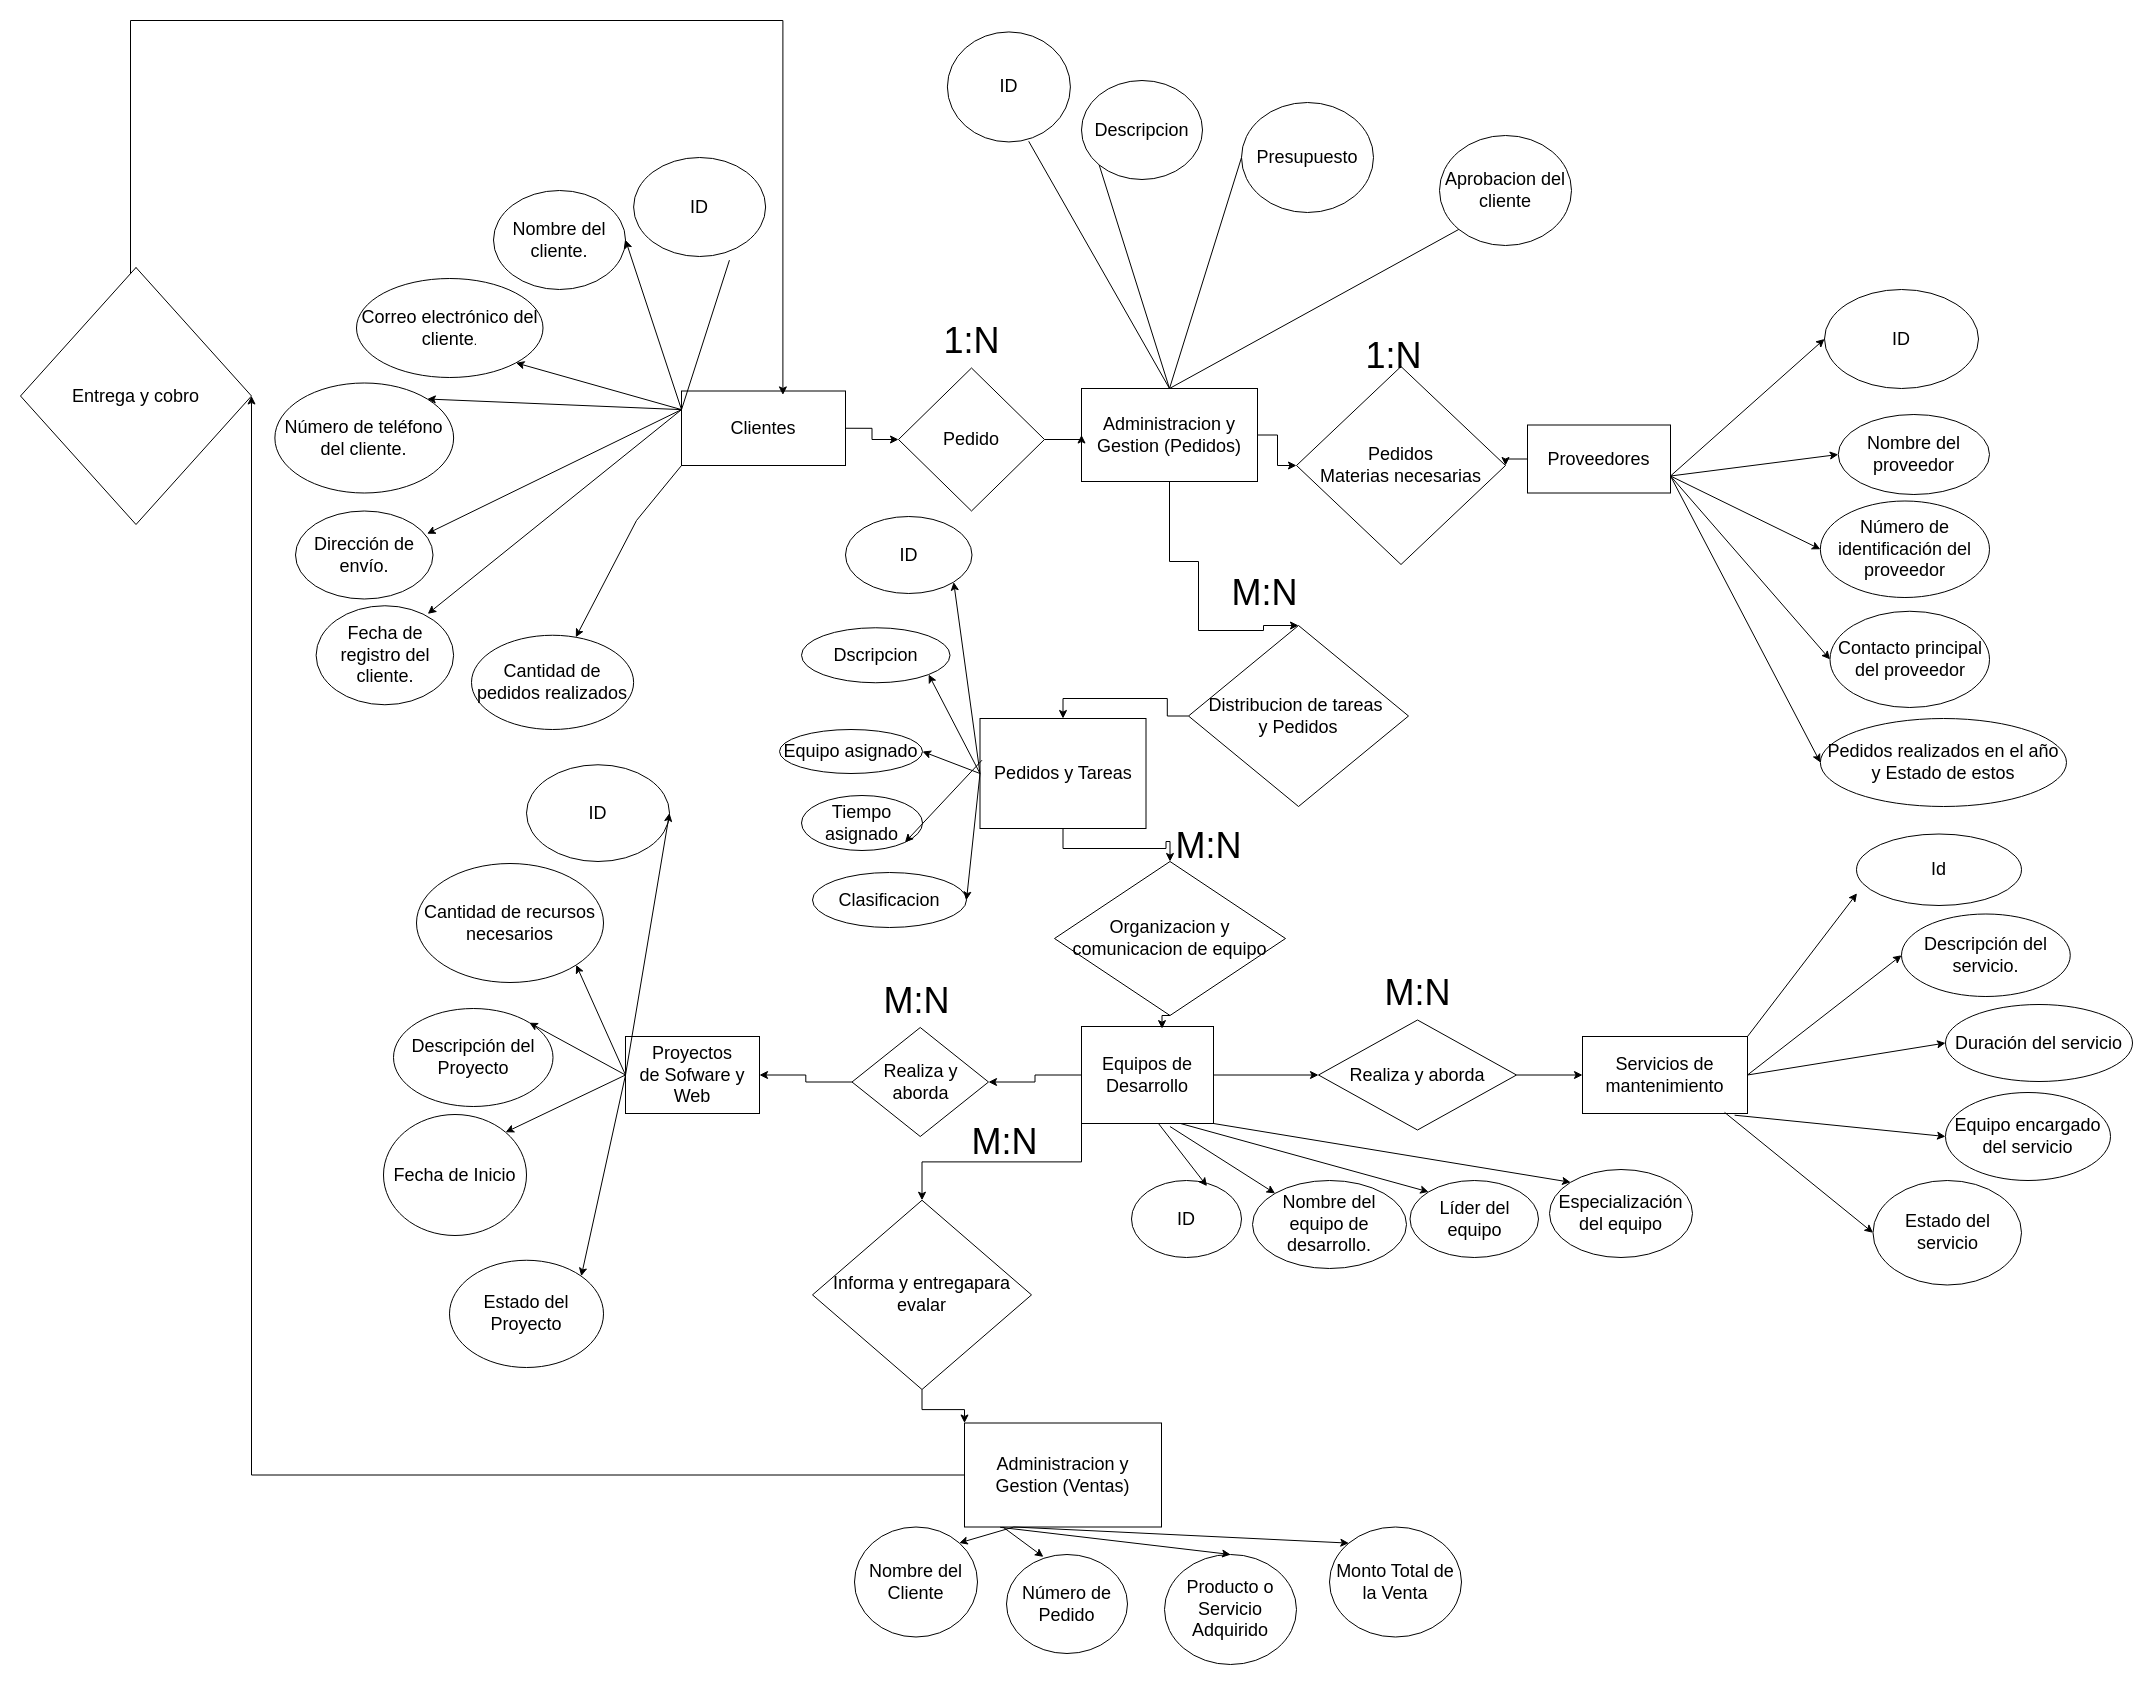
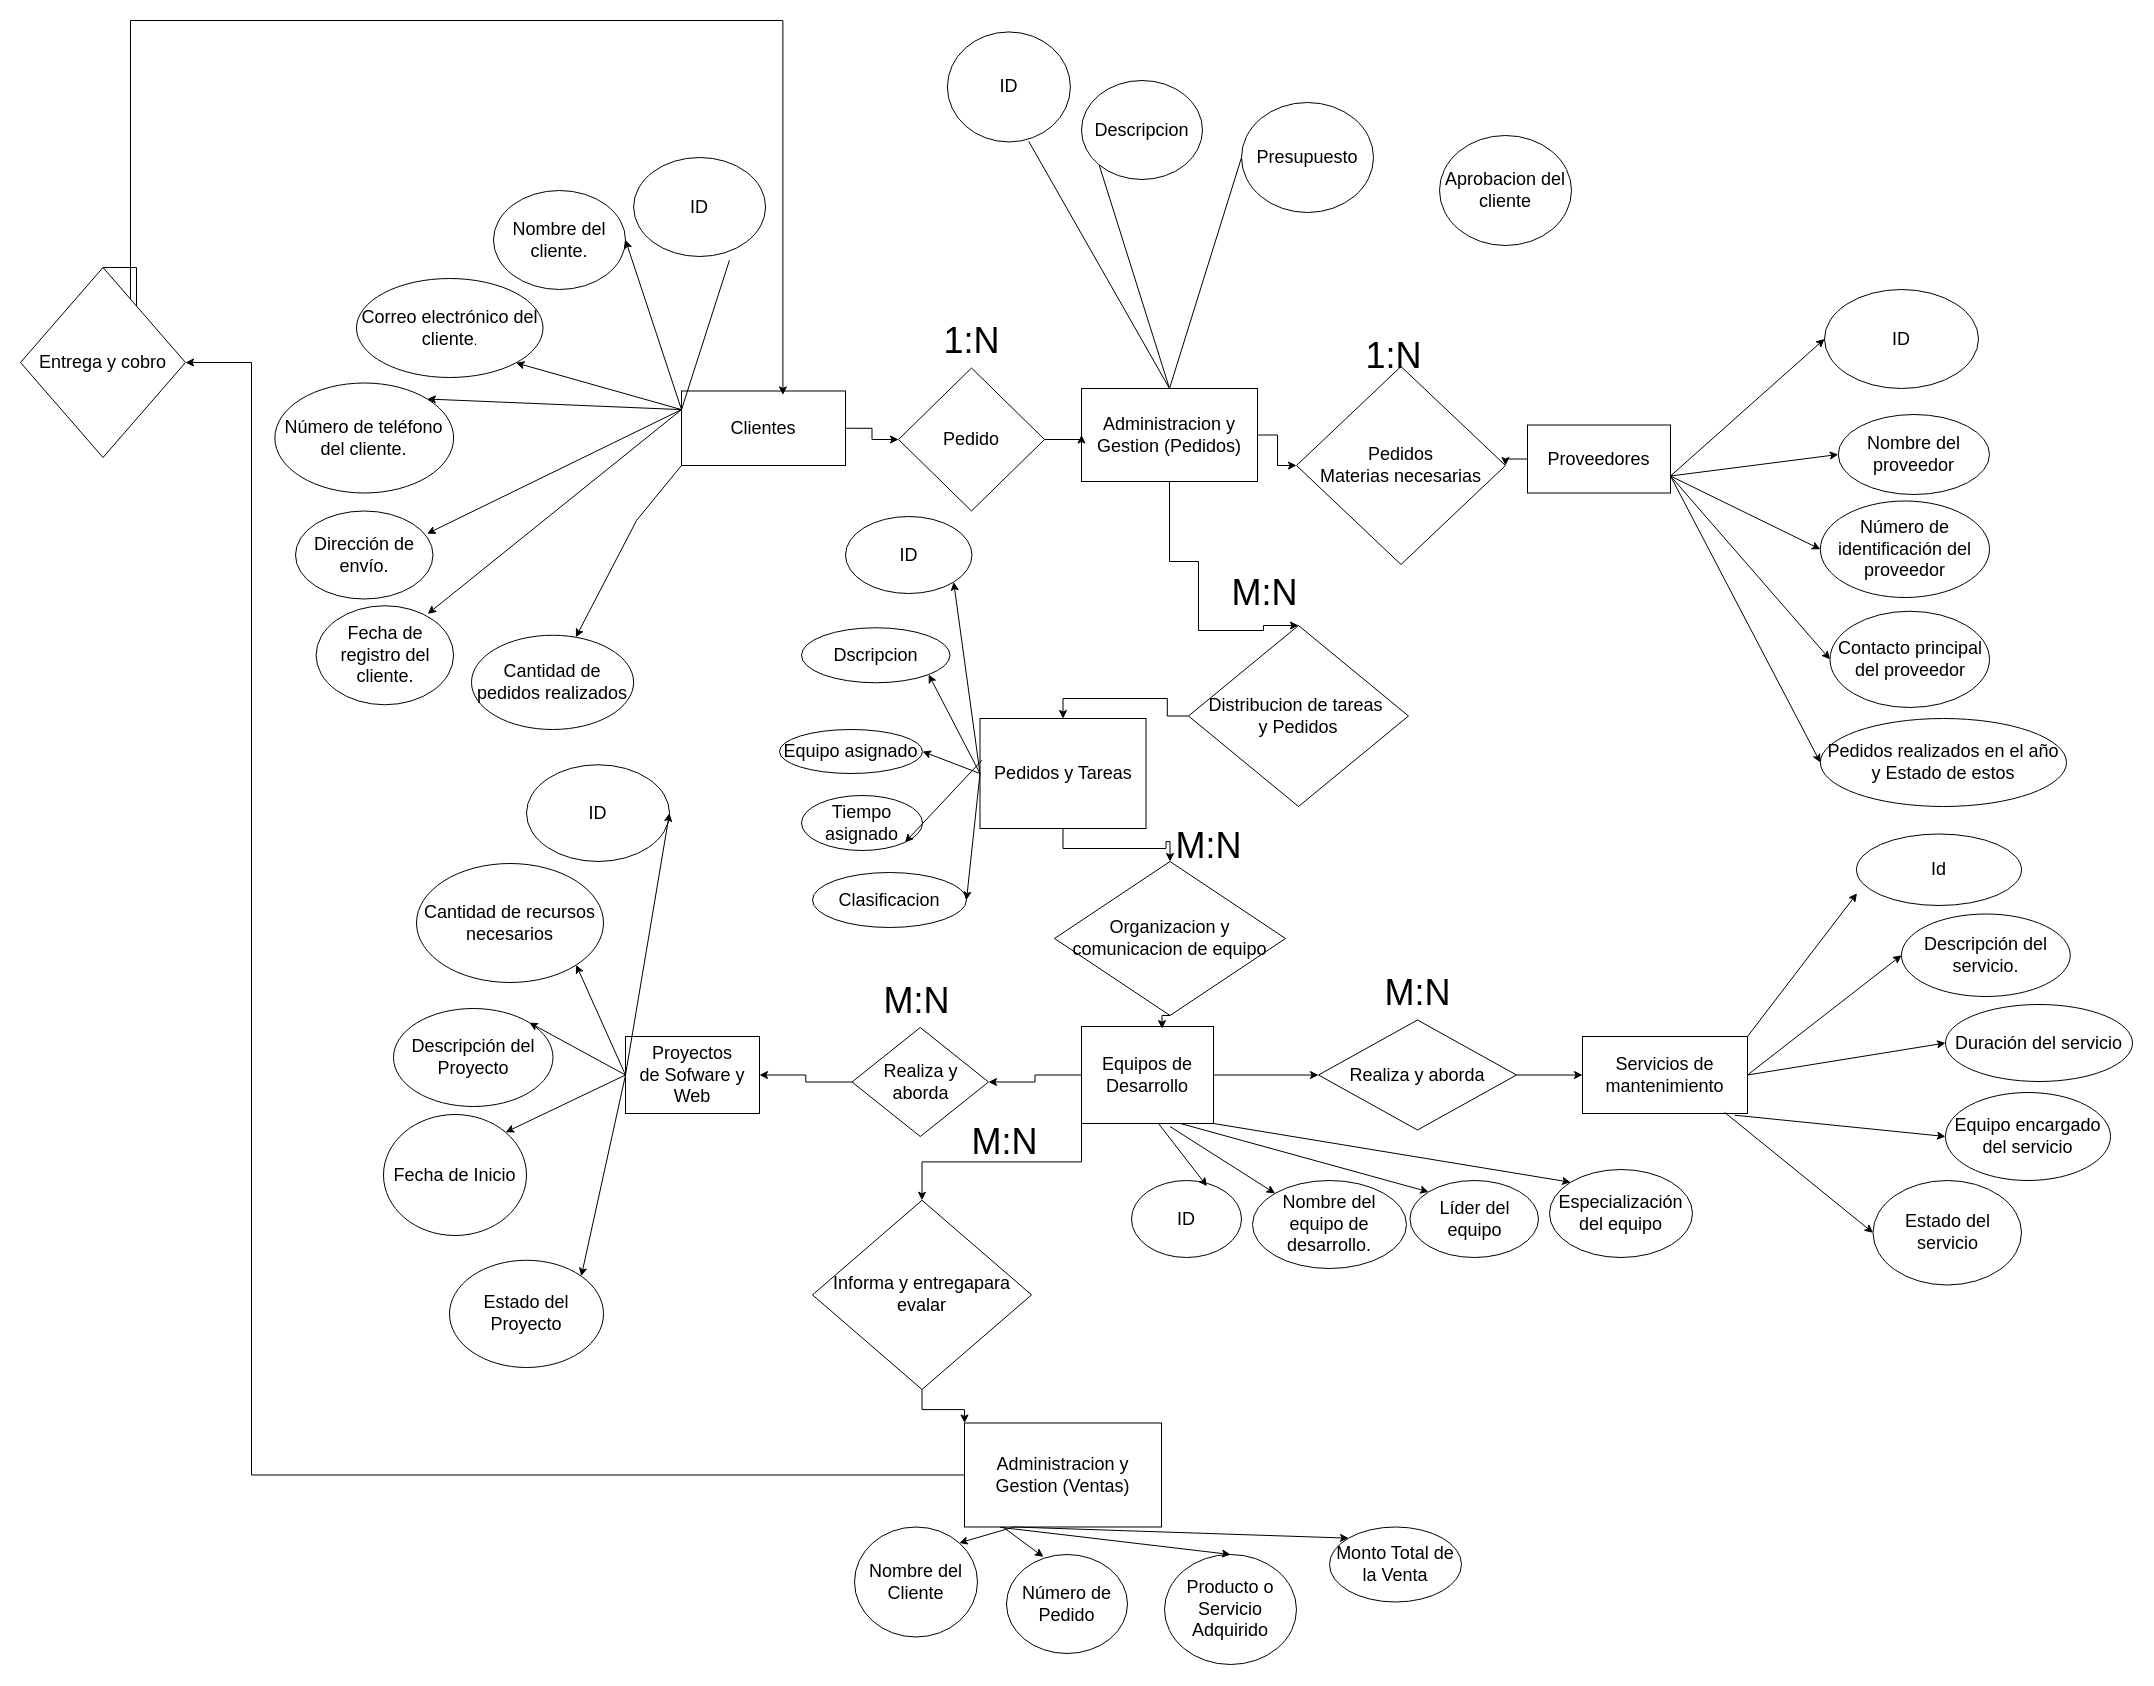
- <mxCell id="111" value="" style="endArrow=none;html=1;rounded=0;exitX=0;exitY=1;exitDx=0;exitDy=0;entryX=0.5;entryY=0;entryDx=0;entryDy=0;" parent="1" source="107" target="18" edge="1"><mxGeometry relative="1" as="geometry"><mxPoint x="1252" y="251" as="sourcePoint" /><mxPoint x="1180" y="399" as="targetPoint" /></mxGeometry></mxCell>
- <mxCell id="119" value="&lt;font style=&quot;font-size: 18px;&quot;&gt;Entrega y cobro&lt;/font&gt;" style="shape=rhombus;perimeter=rhombusPerimeter;whiteSpace=wrap;html=1;align=center;" parent="1" vertex="1"><mxGeometry x="20" y="267" width="231" height="257" as="geometry" /></mxCell>
+ <mxCell id="119" value="&lt;font style=&quot;font-size: 18px;&quot;&gt;Entrega y cobro&lt;/font&gt;" style="shape=rhombus;perimeter=rhombusPerimeter;whiteSpace=wrap;html=1;align=center;" parent="1" vertex="1"><mxGeometry x="20" y="267" width="165" height="190" as="geometry" /></mxCell>
- <mxCell id="28" value="&lt;font style=&quot;border: 0px solid rgb(217, 217, 227); box-sizing: border-box; --tw-border-spacing-x: 0; --tw-border-spacing-y: 0; --tw-translate-x: 0; --tw-translate-y: 0; --tw-rotate: 0; --tw-skew-x: 0; --tw-skew-y: 0; --tw-scale-x: 1; --tw-scale-y: 1; --tw-pan-x: ; --tw-pan-y: ; --tw-pinch-zoom: ; --tw-scroll-snap-strictness: proximity; --tw-gradient-from-position: ; --tw-gradient-via-position: ; --tw-gradient-to-position: ; --tw-ordinal: ; --tw-slashed-zero: ; --tw-numeric-figure: ; --tw-numeric-spacing: ; --tw-numeric-fraction: ; --tw-ring-inset: ; --tw-ring-offset-width: 0px; --tw-ring-offset-color: #fff; --tw-ring-color: rgba(69,89,164,.5); --tw-ring-offset-shadow: 0 0 transparent; --tw-ring-shadow: 0 0 transparent; --tw-shadow: 0 0 transparent; --tw-shadow-colored: 0 0 transparent; --tw-blur: ; --tw-brightness: ; --tw-contrast: ; --tw-grayscale: ; --tw-hue-rotate: ; --tw-invert: ; --tw-saturate: ; --tw-sepia: ; --tw-drop-shadow: ; --tw-backdrop-blur: ; --tw-backdrop-brightness: ; --tw-backdrop-contrast: ; --tw-backdrop-grayscale: ; --tw-backdrop-hue-rotate: ; --tw-backdrop-invert: ; --tw-backdrop-opacity: ; --tw-backdrop-saturate: ; --tw-backdrop-sepia: ; vertical-align: inherit; font-size: 18px;&quot;&gt;Monto Total de la Venta&lt;/font&gt;" style="ellipse;whiteSpace=wrap;html=1;" parent="1" vertex="1"><mxGeometry x="1329" y="1526.5" width="132" height="110" as="geometry" /></mxCell>
+ <mxCell id="28" value="&lt;font style=&quot;border: 0px solid rgb(217, 217, 227); box-sizing: border-box; --tw-border-spacing-x: 0; --tw-border-spacing-y: 0; --tw-translate-x: 0; --tw-translate-y: 0; --tw-rotate: 0; --tw-skew-x: 0; --tw-skew-y: 0; --tw-scale-x: 1; --tw-scale-y: 1; --tw-pan-x: ; --tw-pan-y: ; --tw-pinch-zoom: ; --tw-scroll-snap-strictness: proximity; --tw-gradient-from-position: ; --tw-gradient-via-position: ; --tw-gradient-to-position: ; --tw-ordinal: ; --tw-slashed-zero: ; --tw-numeric-figure: ; --tw-numeric-spacing: ; --tw-numeric-fraction: ; --tw-ring-inset: ; --tw-ring-offset-width: 0px; --tw-ring-offset-color: #fff; --tw-ring-color: rgba(69,89,164,.5); --tw-ring-offset-shadow: 0 0 transparent; --tw-ring-shadow: 0 0 transparent; --tw-shadow: 0 0 transparent; --tw-shadow-colored: 0 0 transparent; --tw-blur: ; --tw-brightness: ; --tw-contrast: ; --tw-grayscale: ; --tw-hue-rotate: ; --tw-invert: ; --tw-saturate: ; --tw-sepia: ; --tw-drop-shadow: ; --tw-backdrop-blur: ; --tw-backdrop-brightness: ; --tw-backdrop-contrast: ; --tw-backdrop-grayscale: ; --tw-backdrop-hue-rotate: ; --tw-backdrop-invert: ; --tw-backdrop-opacity: ; --tw-backdrop-saturate: ; --tw-backdrop-sepia: ; vertical-align: inherit; font-size: 18px;&quot;&gt;Monto Total de la Venta&lt;/font&gt;" style="ellipse;whiteSpace=wrap;html=1;" parent="1" vertex="1"><mxGeometry x="1329" y="1526.5" width="132" height="75" as="geometry" /></mxCell>
